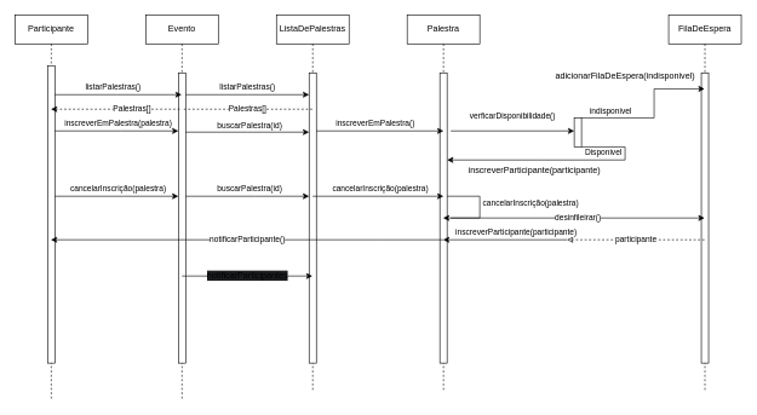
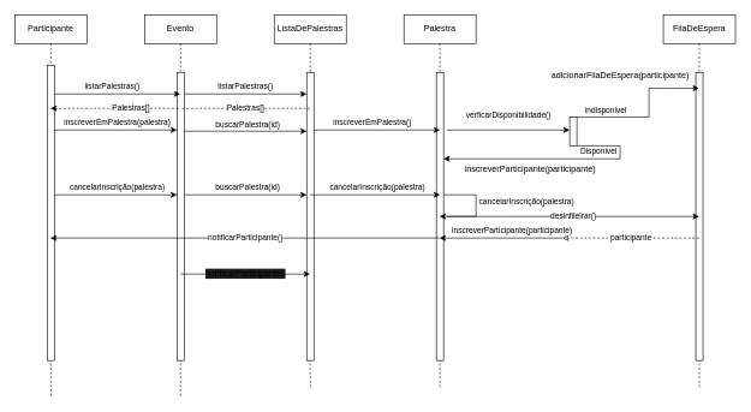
- <mxCell id="22" value="adicionarFilaDeEspera(indisponivel)" style="text;html=1;align=center;verticalAlign=middle;resizable=0;points=[];autosize=1;strokeColor=none;fillColor=none;" parent="1" vertex="1"><mxGeometry x="750" y="90" width="220" height="30" as="geometry" /></mxCell>
+ <mxCell id="22" value="adicionarFilaDeEspera(participante)" style="text;html=1;align=center;verticalAlign=middle;resizable=0;points=[];autosize=1;strokeColor=none;fillColor=none;" parent="1" vertex="1"><mxGeometry x="750" y="90" width="220" height="30" as="geometry" /></mxCell>
